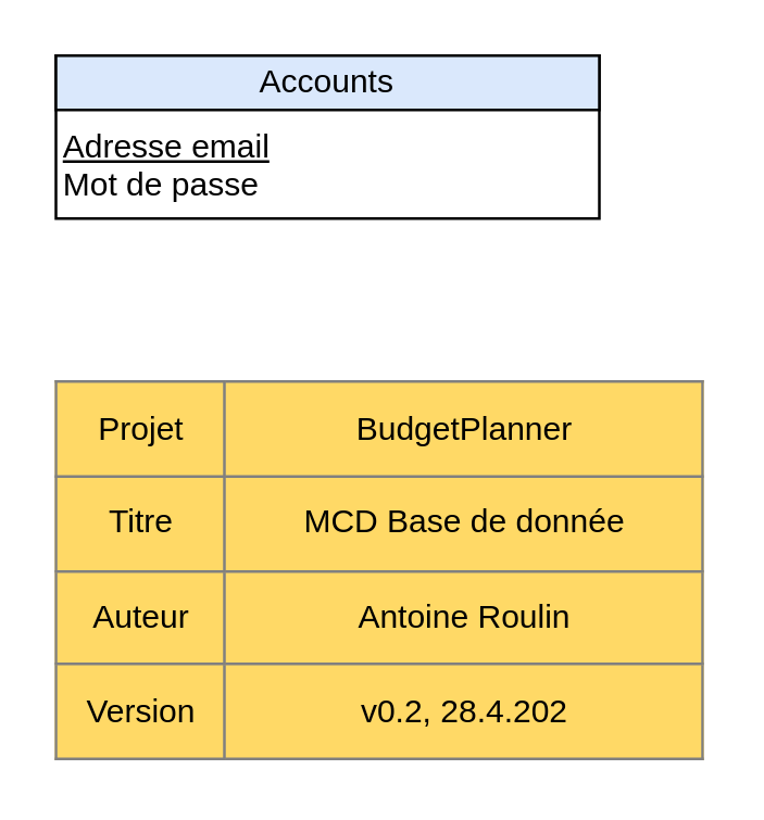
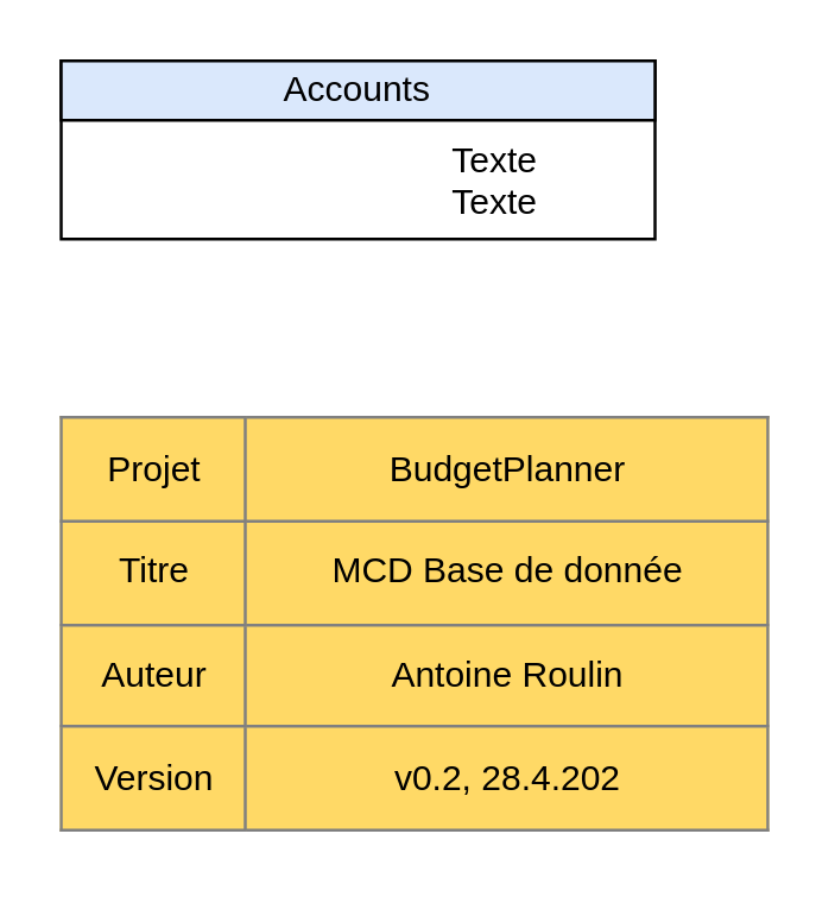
- <mxCell id="4" value="&lt;u&gt;Adresse email&lt;/u&gt;&lt;br&gt;Mot de passe" style="text;html=1;strokeColor=none;fillColor=none;align=left;verticalAlign=top;whiteSpace=wrap;rounded=0;" parent="1" vertex="1"><mxGeometry x="21" y="40" width="129" height="40" as="geometry" /></mxCell>
+ <mxCell id="5" value="Texte&lt;br&gt;Texte" style="text;html=1;strokeColor=none;fillColor=none;align=left;verticalAlign=top;whiteSpace=wrap;rounded=0;" parent="1" vertex="1"><mxGeometry x="150" y="40" width="70" height="40" as="geometry" /></mxCell>
